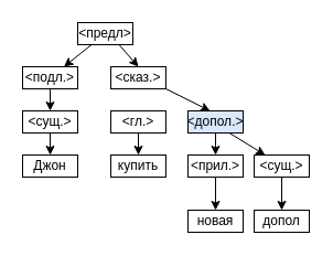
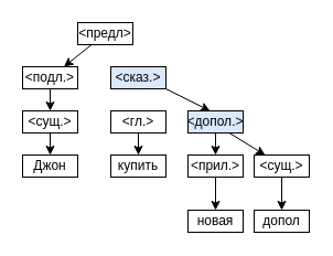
- <mxCell id="3" style="edgeStyle=none;rounded=0;orthogonalLoop=1;jettySize=auto;html=1;exitX=0.75;exitY=1;exitDx=0;exitDy=0;entryX=0.5;entryY=0;entryDx=0;entryDy=0;" parent="1" source="4" target="9" edge="1"><mxGeometry relative="1" as="geometry" /></mxCell>
- <mxCell id="9" value="&amp;lt;сказ.&amp;gt;" style="rounded=0;whiteSpace=wrap;html=1;" parent="1" vertex="1"><mxGeometry x="100" y="60" width="50" height="20" as="geometry" /></mxCell>
+ <mxCell id="9" value="&amp;lt;сказ.&amp;gt;" style="rounded=0;whiteSpace=wrap;html=1;fillColor=#dae8fc;" parent="1" vertex="1"><mxGeometry x="100" y="60" width="50" height="20" as="geometry" /></mxCell>
